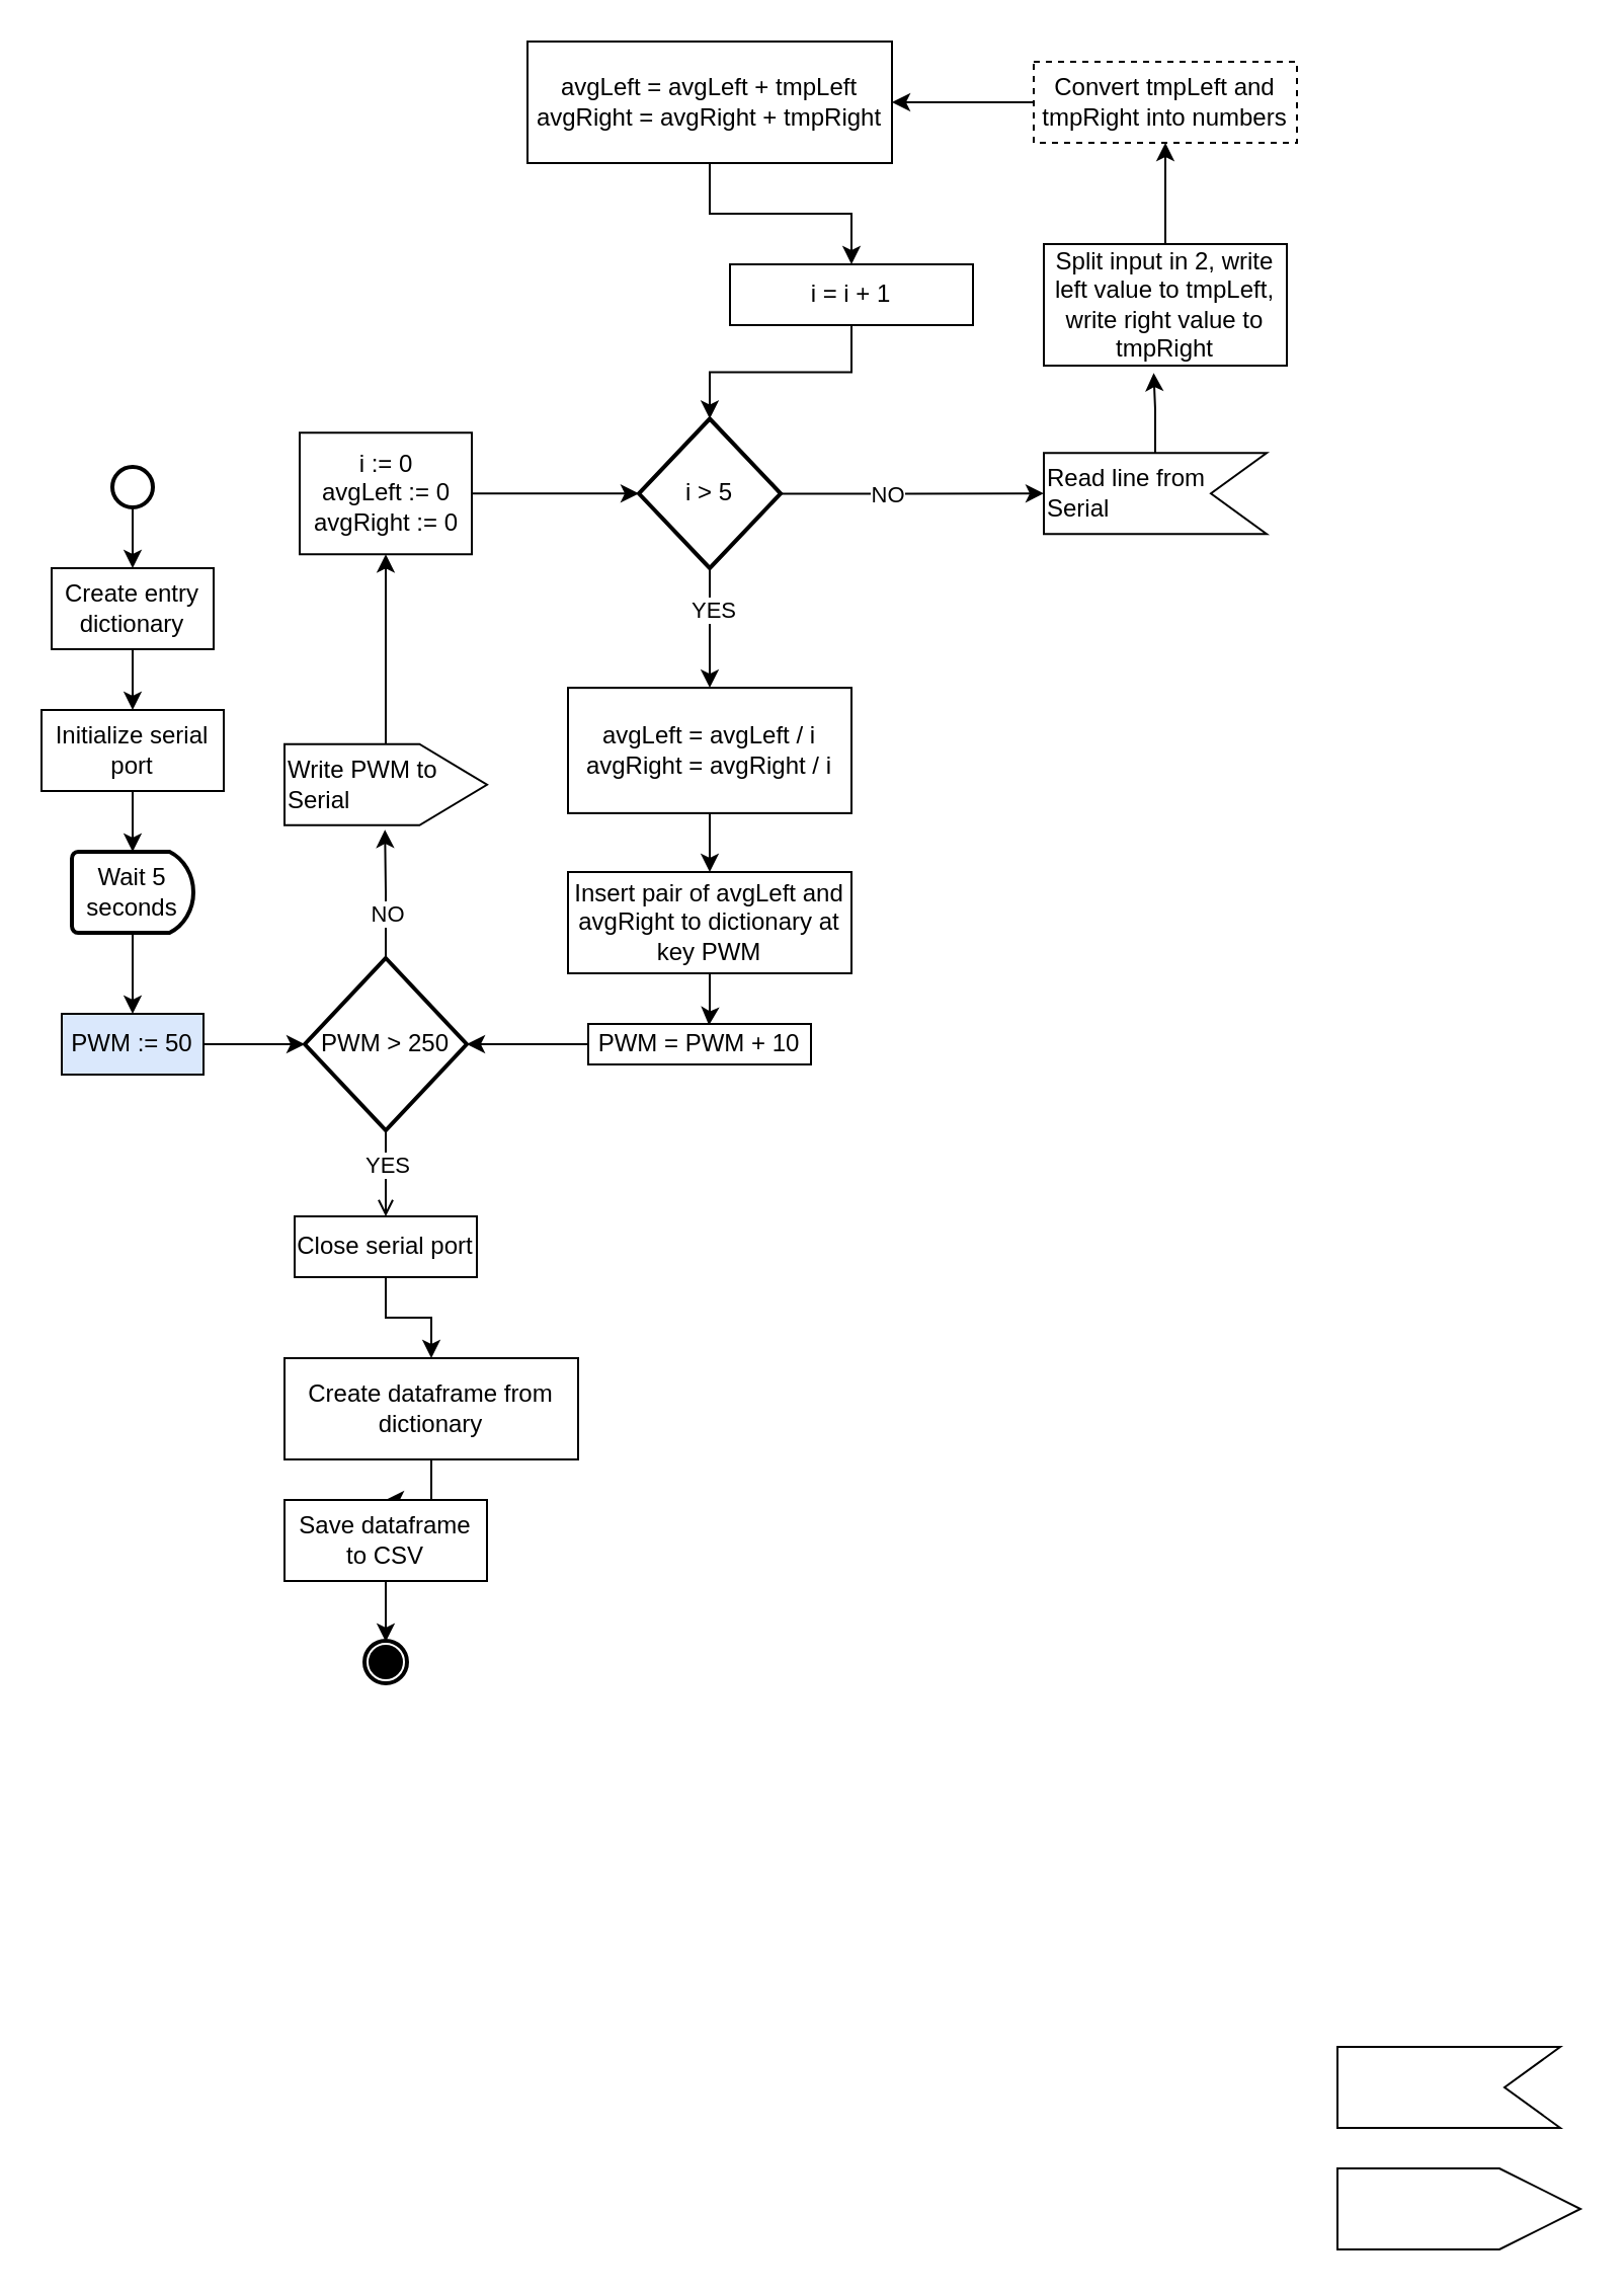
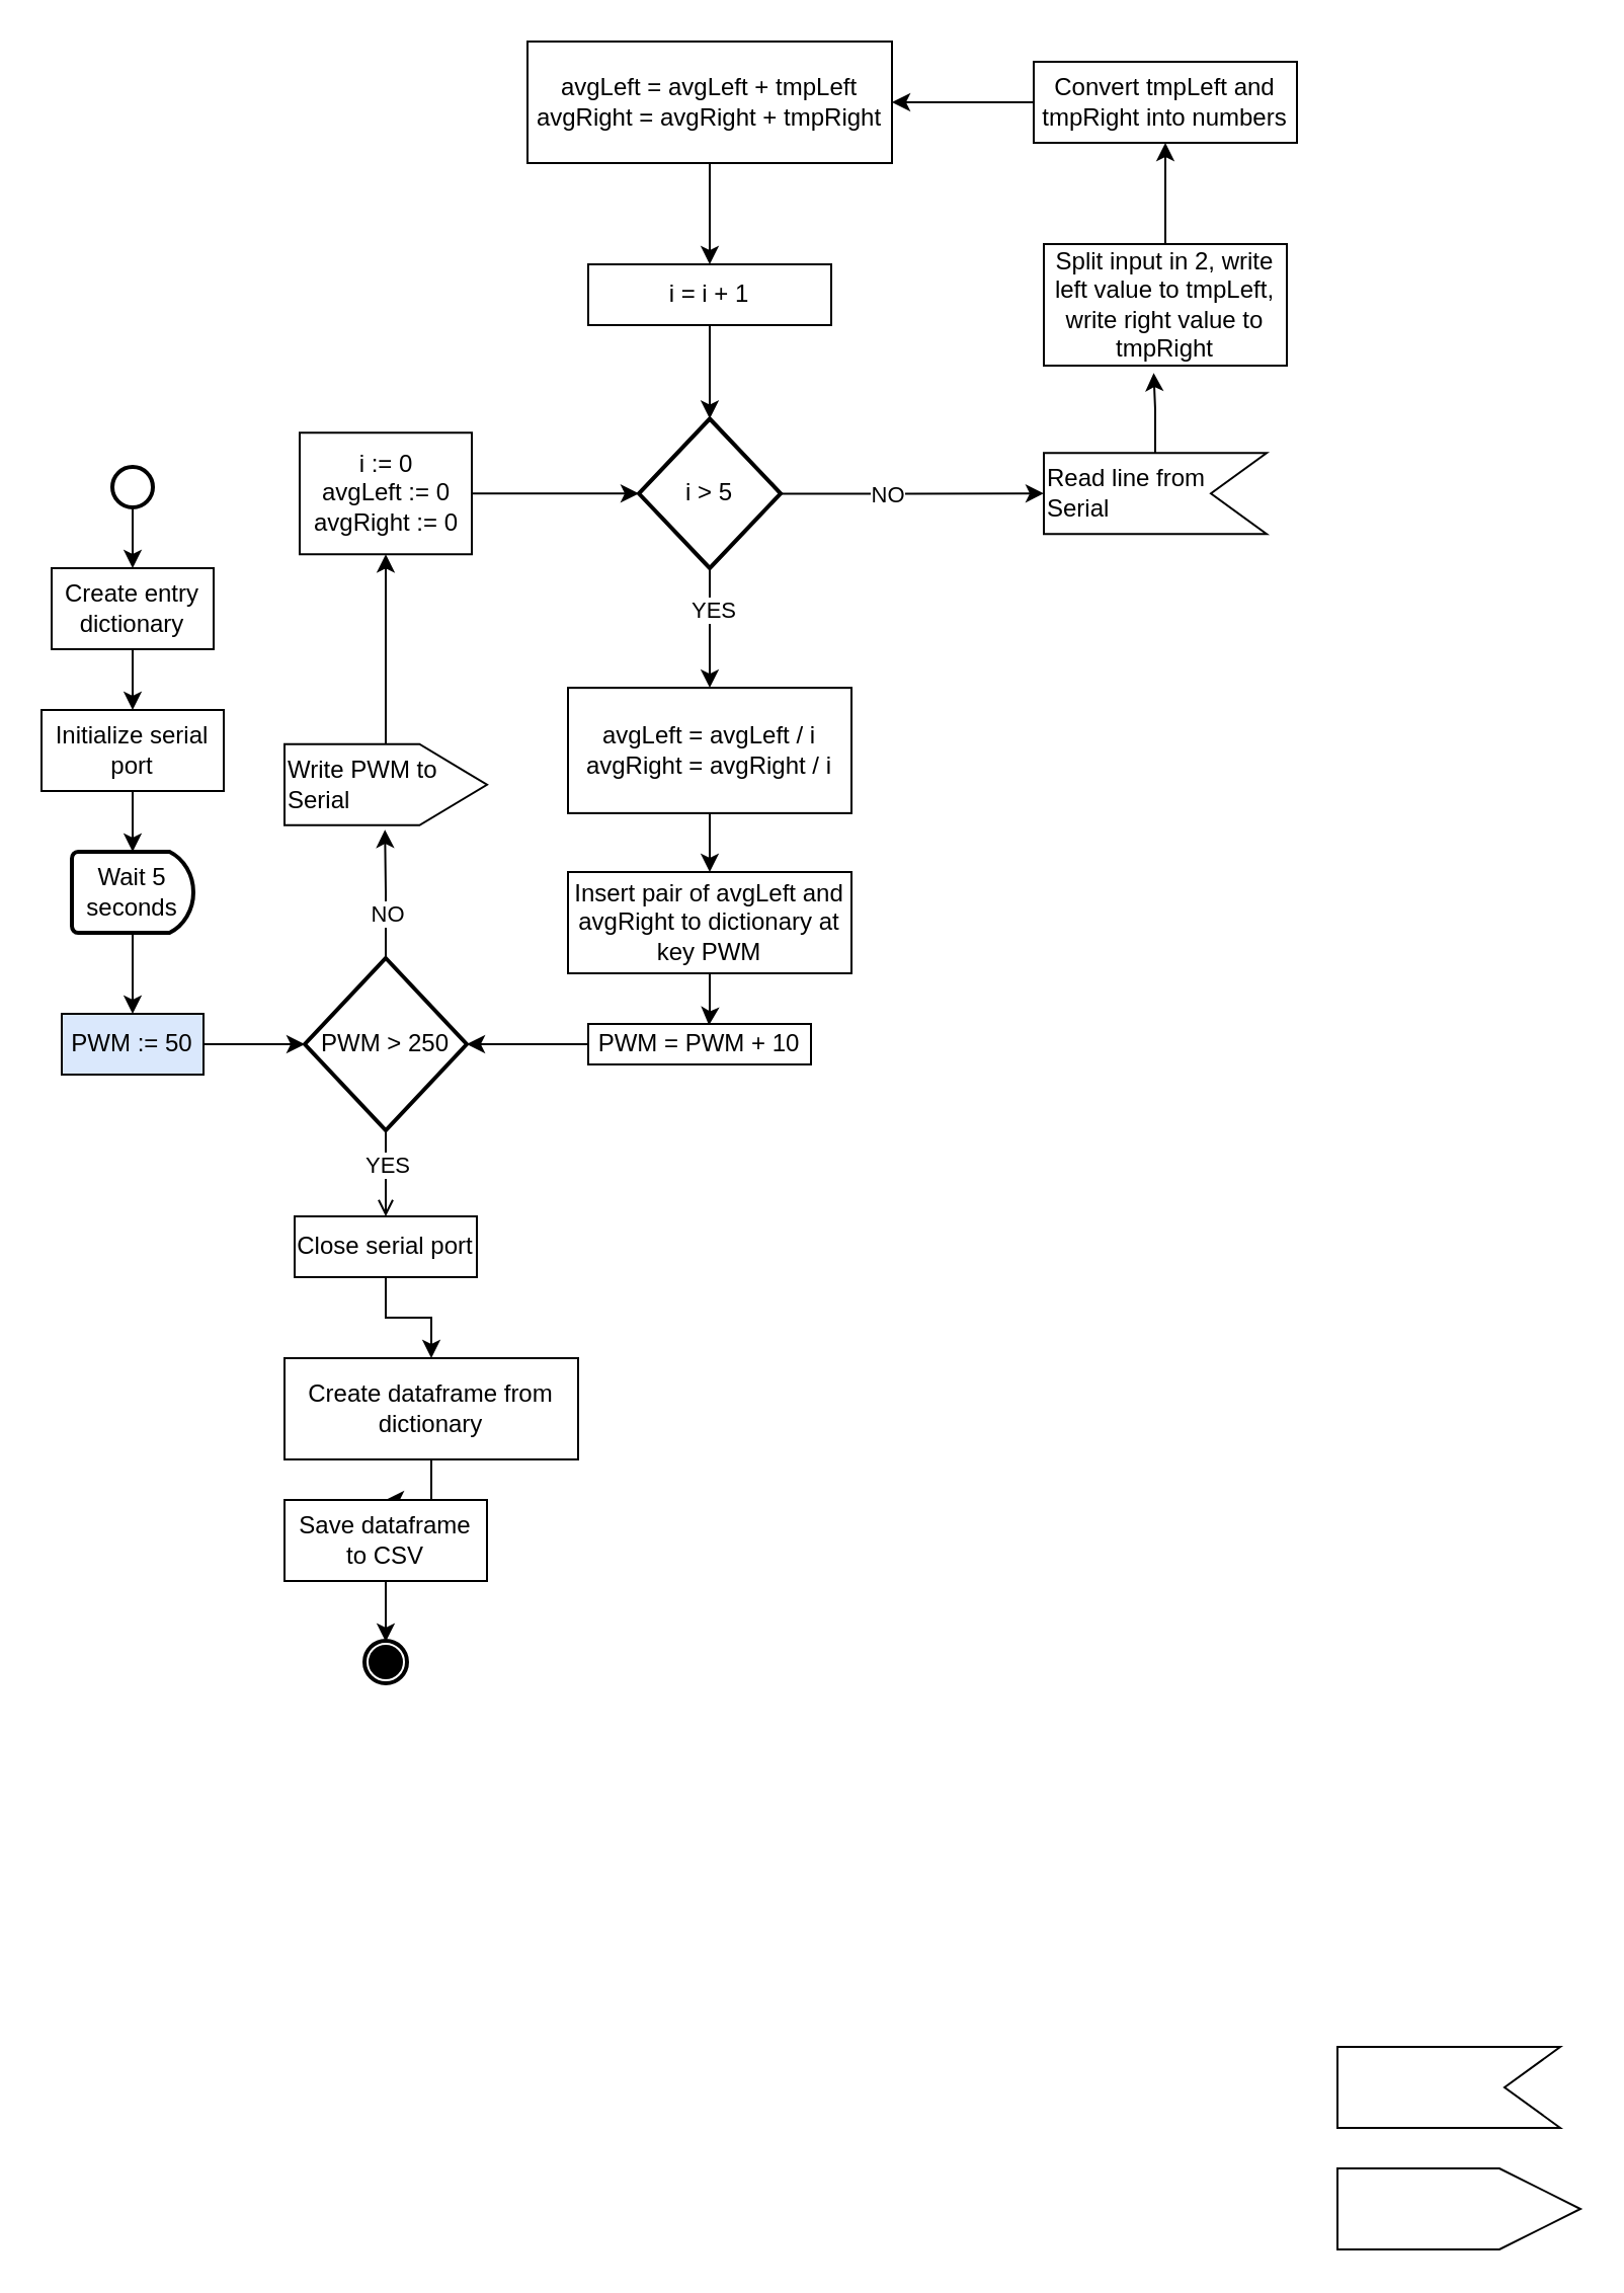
- <mxCell id="46" value="Convert tmpLeft and tmpRight into numbers" style="rounded=0;whiteSpace=wrap;html=1;dashed=1;" parent="1" vertex="1"><mxGeometry x="510" y="30" width="130" height="40" as="geometry" /></mxCell>
+ <mxCell id="46" value="Convert tmpLeft and tmpRight into numbers" style="rounded=0;whiteSpace=wrap;html=1;" parent="1" vertex="1"><mxGeometry x="510" y="30" width="130" height="40" as="geometry" /></mxCell>
- <mxCell id="50" value="i = i + 1" style="rounded=0;whiteSpace=wrap;html=1;" parent="1" vertex="1"><mxGeometry x="360" y="130" width="120" height="30" as="geometry" /></mxCell>
+ <mxCell id="50" value="i = i + 1" style="rounded=0;whiteSpace=wrap;html=1;" parent="1" vertex="1"><mxGeometry x="290" y="130" width="120" height="30" as="geometry" /></mxCell>
